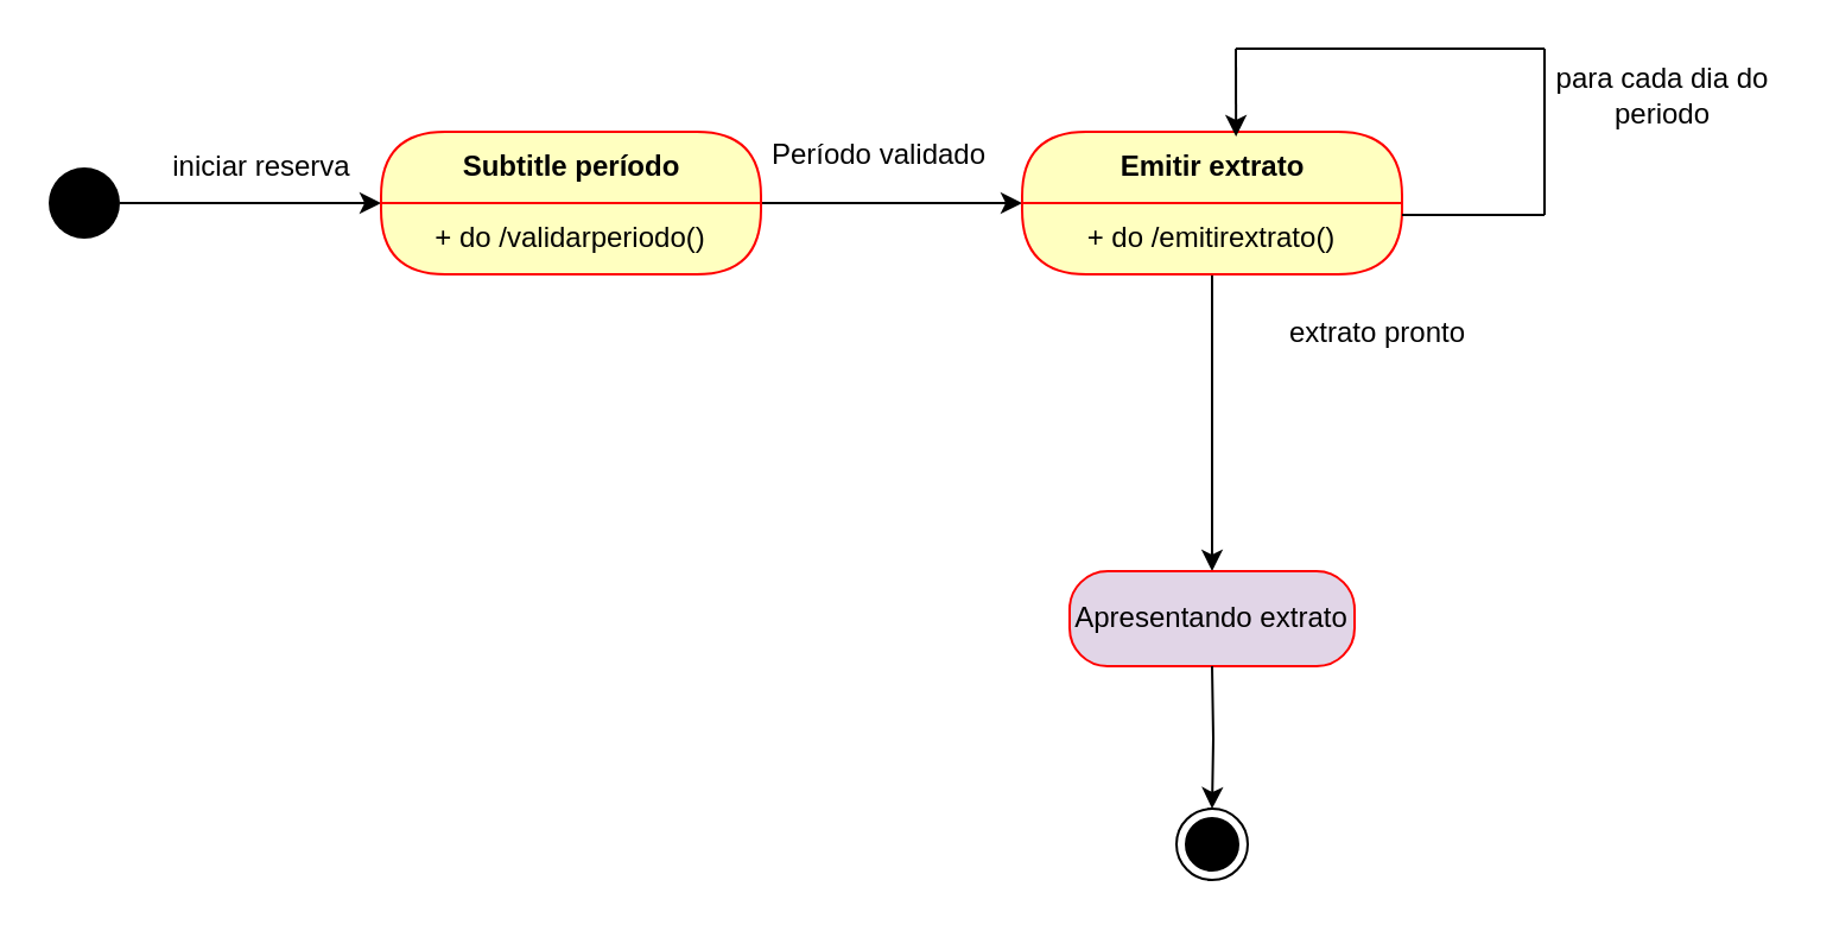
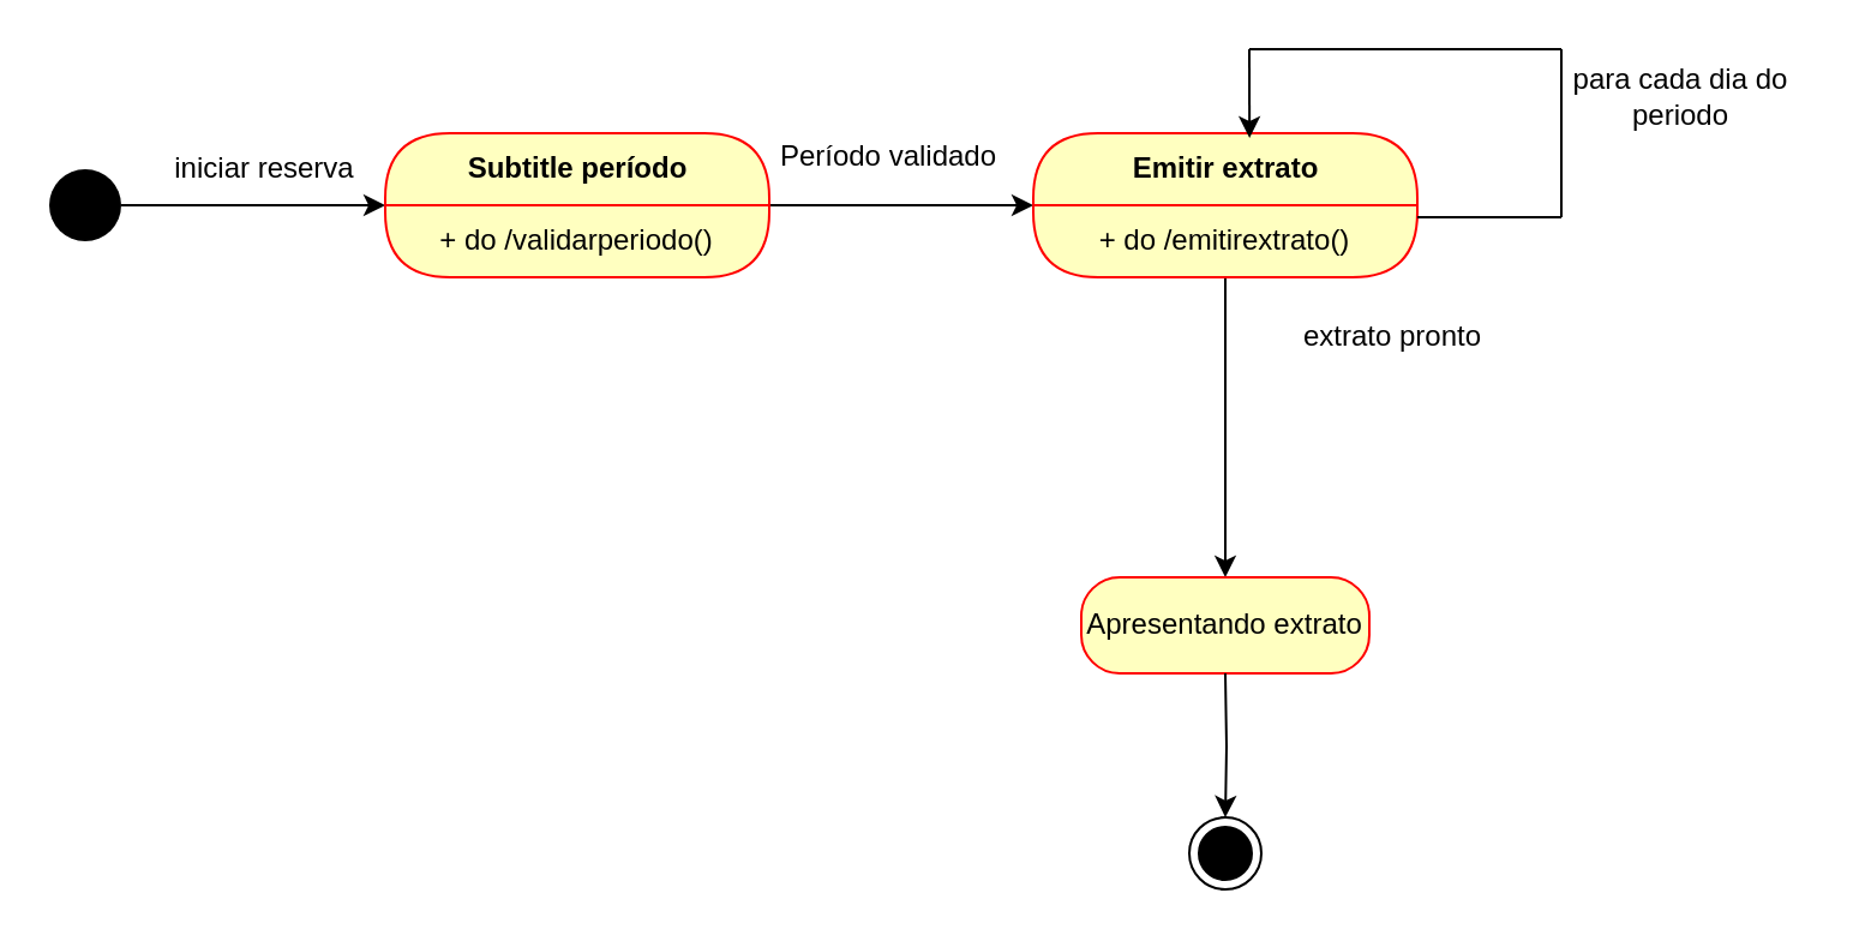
- <mxCell id="21" value="Apresentando extrato" style="rounded=1;whiteSpace=wrap;html=1;arcSize=40;fontColor=#000000;fillColor=#e1d5e7;strokeColor=#ff0000;" parent="1" vertex="1"><mxGeometry x="450" y="240" width="120" height="40" as="geometry" /></mxCell>
+ <mxCell id="21" value="Apresentando extrato" style="rounded=1;whiteSpace=wrap;html=1;arcSize=40;fontColor=#000000;fillColor=#ffffc0;strokeColor=#ff0000;" parent="1" vertex="1"><mxGeometry x="450" y="240" width="120" height="40" as="geometry" /></mxCell>
